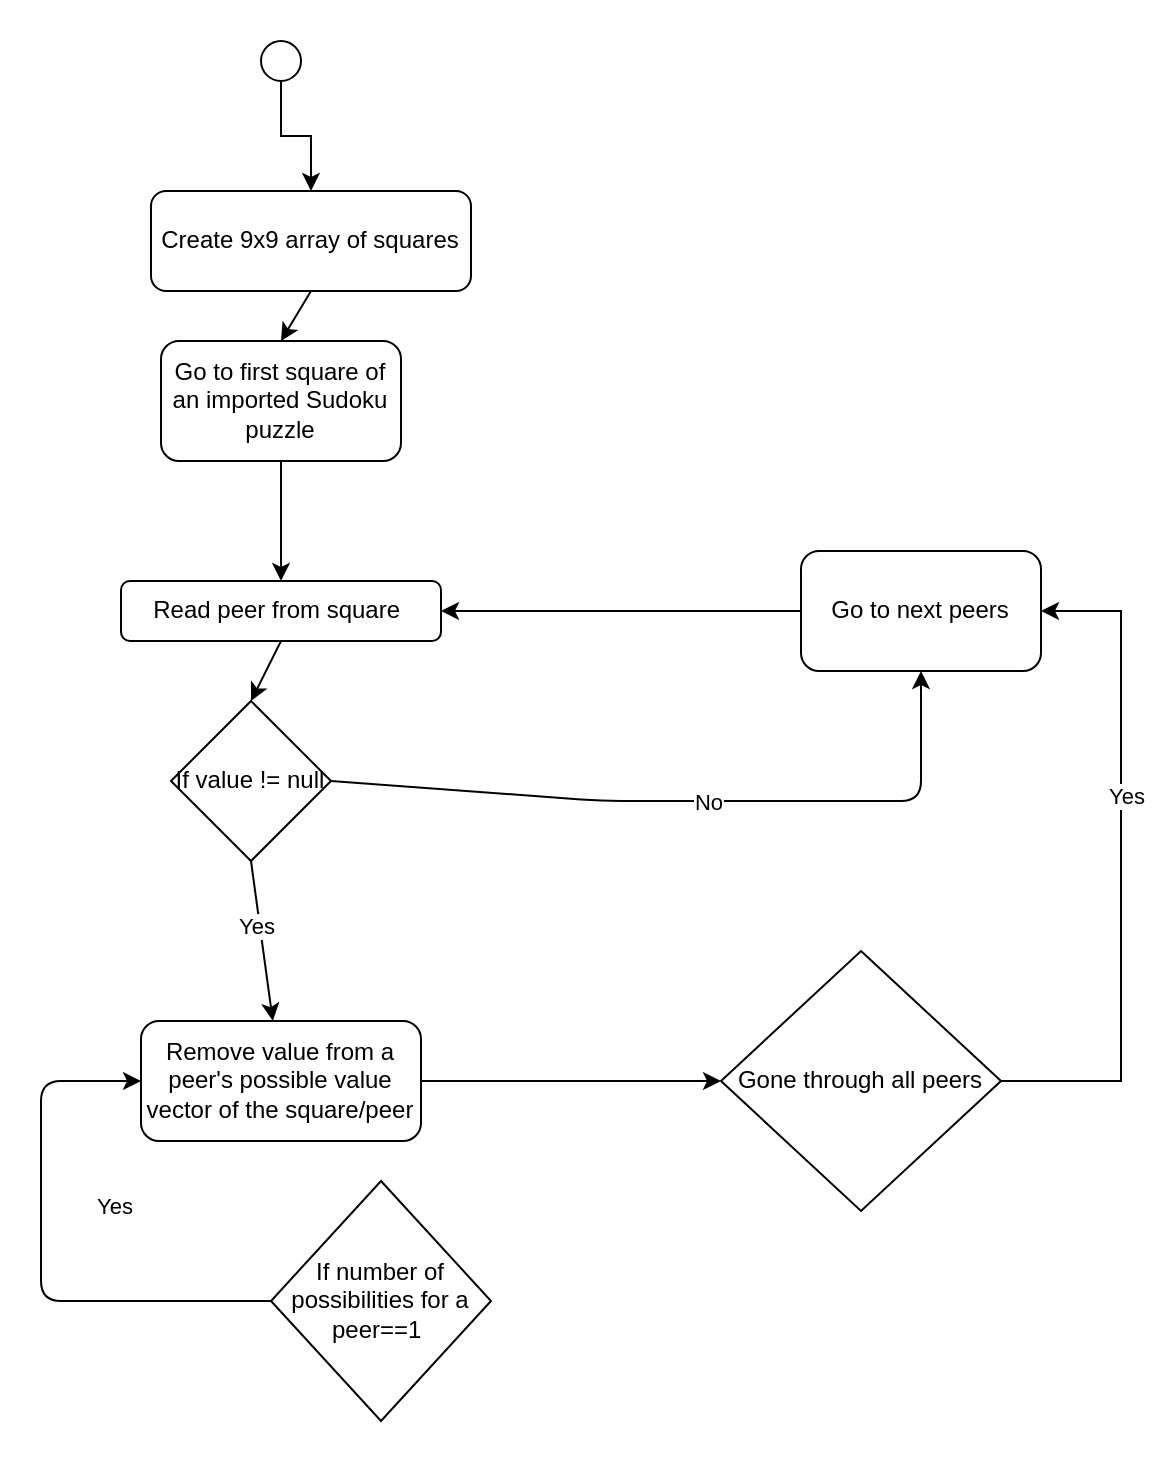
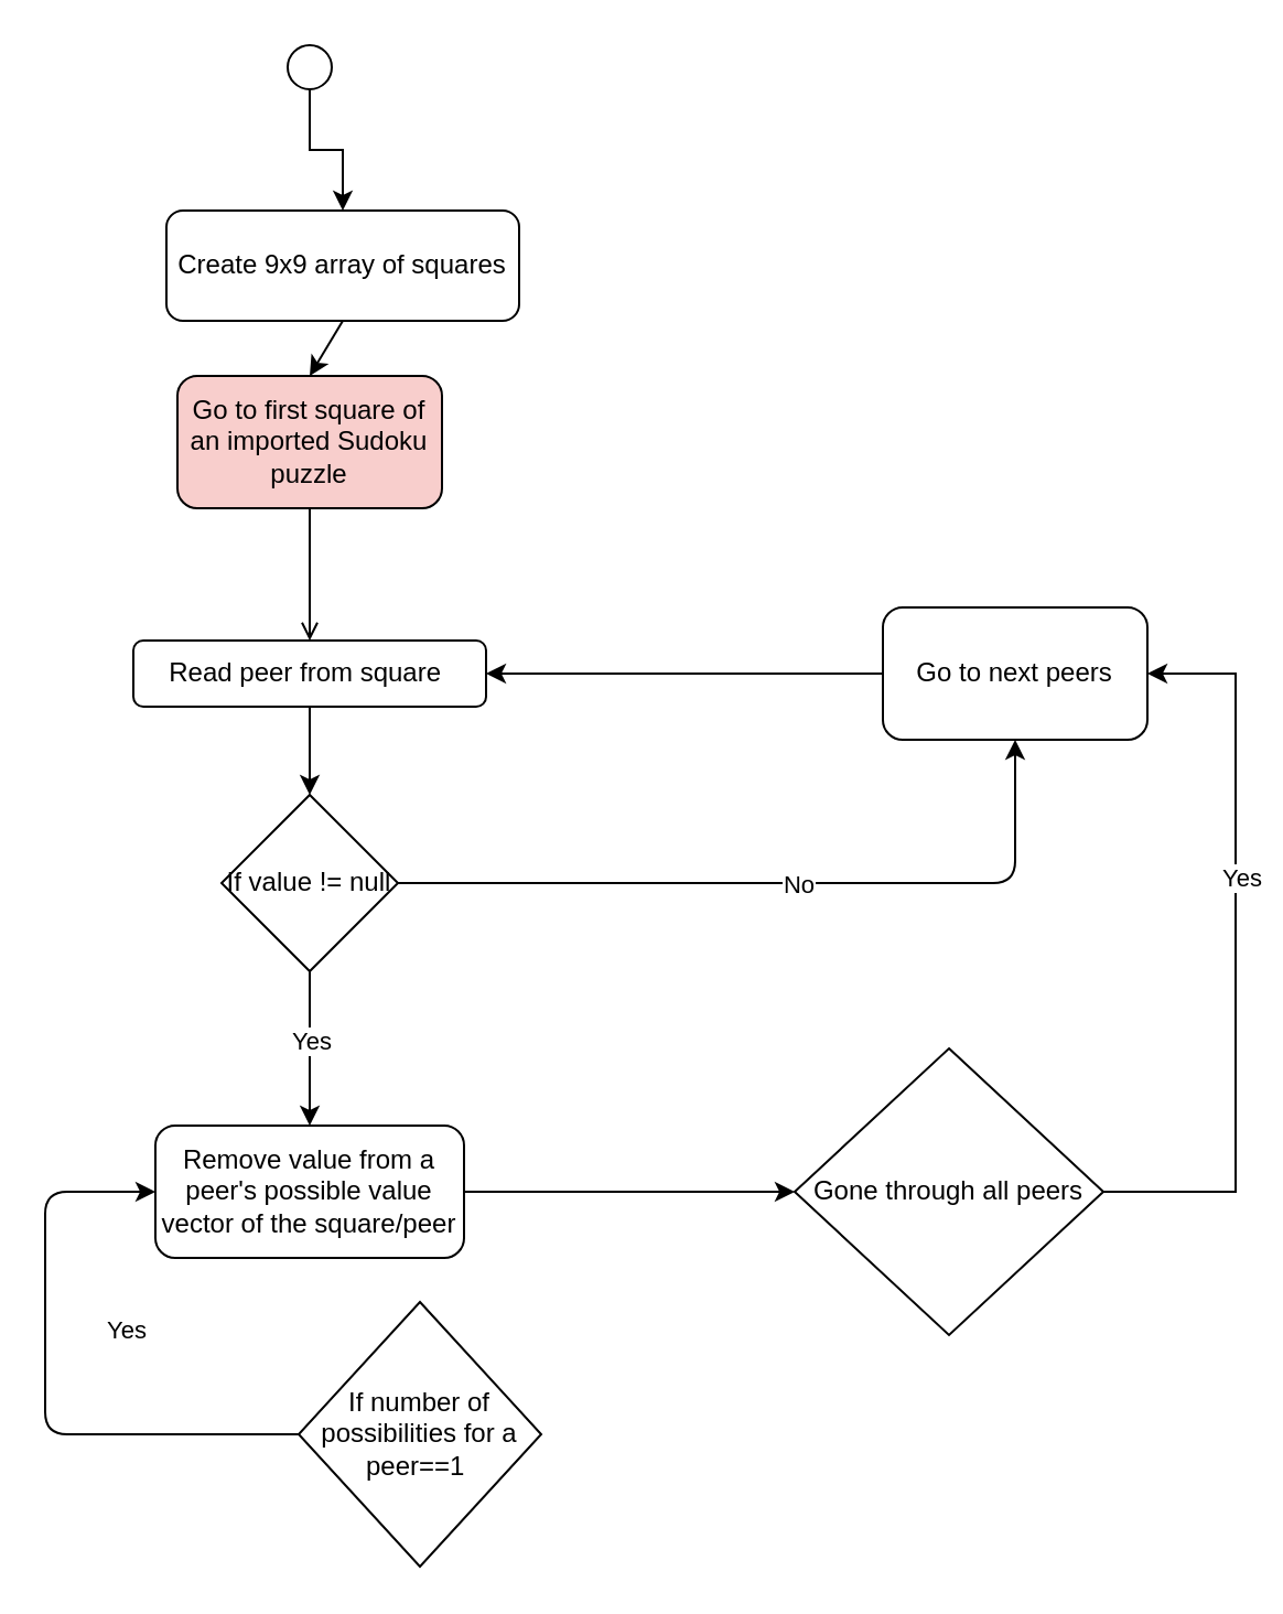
- <mxCell id="18" value="Go to first square of an imported Sudoku puzzle" style="rounded=1;whiteSpace=wrap;html=1;" parent="1" vertex="1"><mxGeometry x="80" y="170" width="120" height="60" as="geometry" /></mxCell>
+ <mxCell id="18" value="Go to first square of an imported Sudoku puzzle" style="rounded=1;whiteSpace=wrap;html=1;fillColor=#f8cecc;" parent="1" vertex="1"><mxGeometry x="80" y="170" width="120" height="60" as="geometry" /></mxCell>
- <mxCell id="17" value="" style="edgeStyle=orthogonalEdgeStyle;rounded=0;orthogonalLoop=1;jettySize=auto;html=1;" parent="1" source="18" target="5" edge="1"><mxGeometry relative="1" as="geometry" /></mxCell>
+ <mxCell id="17" value="" style="edgeStyle=orthogonalEdgeStyle;rounded=0;orthogonalLoop=1;jettySize=auto;html=1;endArrow=open;" parent="1" source="18" target="5" edge="1"><mxGeometry relative="1" as="geometry" /></mxCell>
- <mxCell id="6" value="If value != null" style="rhombus;whiteSpace=wrap;html=1;" parent="1" vertex="1"><mxGeometry x="85" y="350" width="80" height="80" as="geometry" /></mxCell>
+ <mxCell id="6" value="If value != null" style="rhombus;whiteSpace=wrap;html=1;" parent="1" vertex="1"><mxGeometry x="100" y="360" width="80" height="80" as="geometry" /></mxCell>
